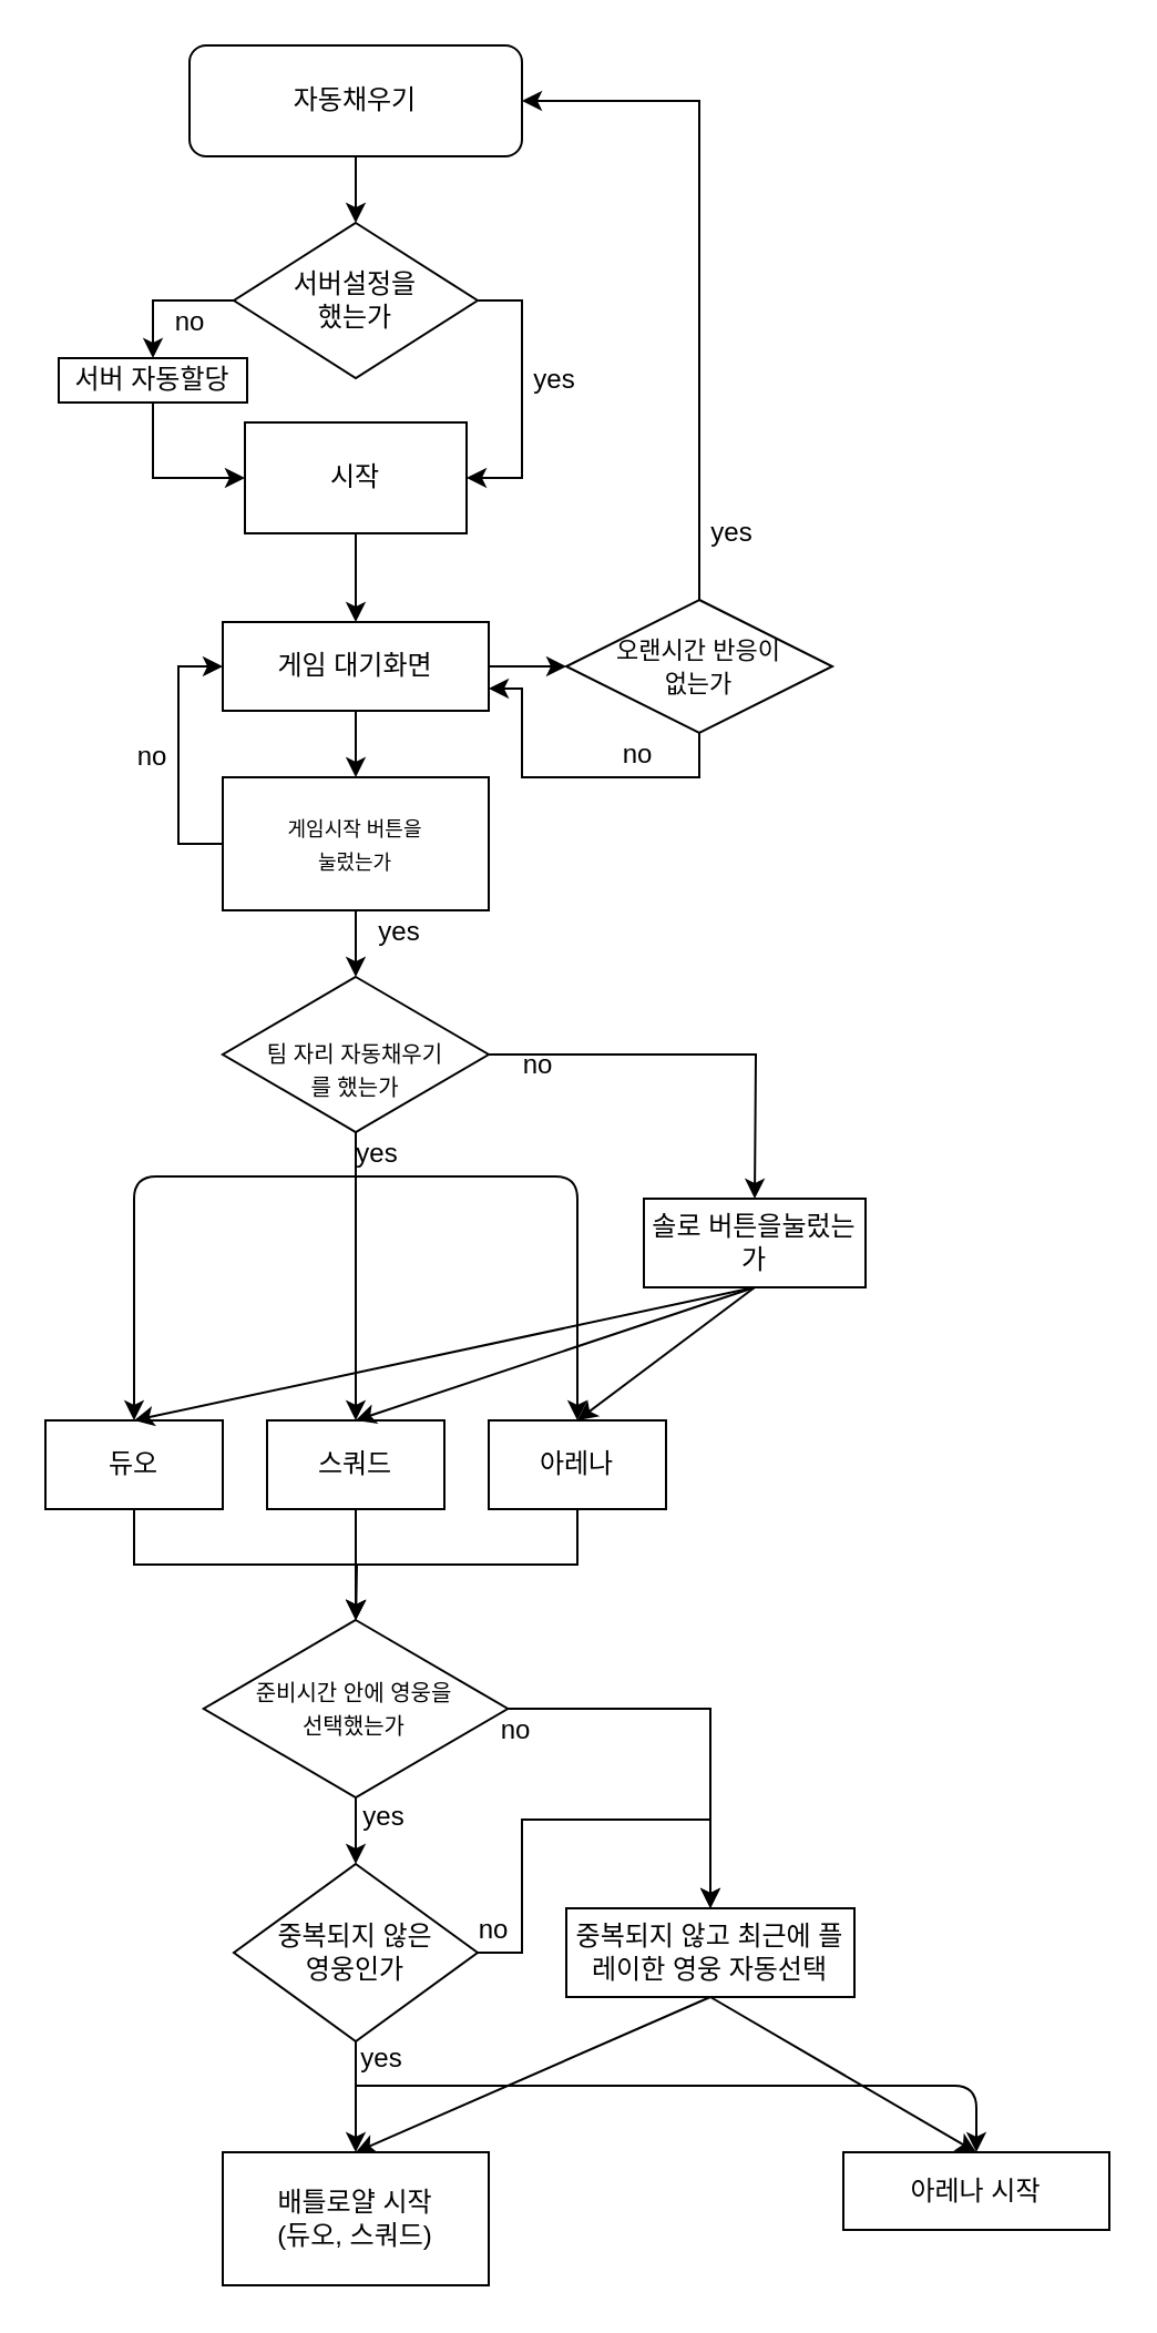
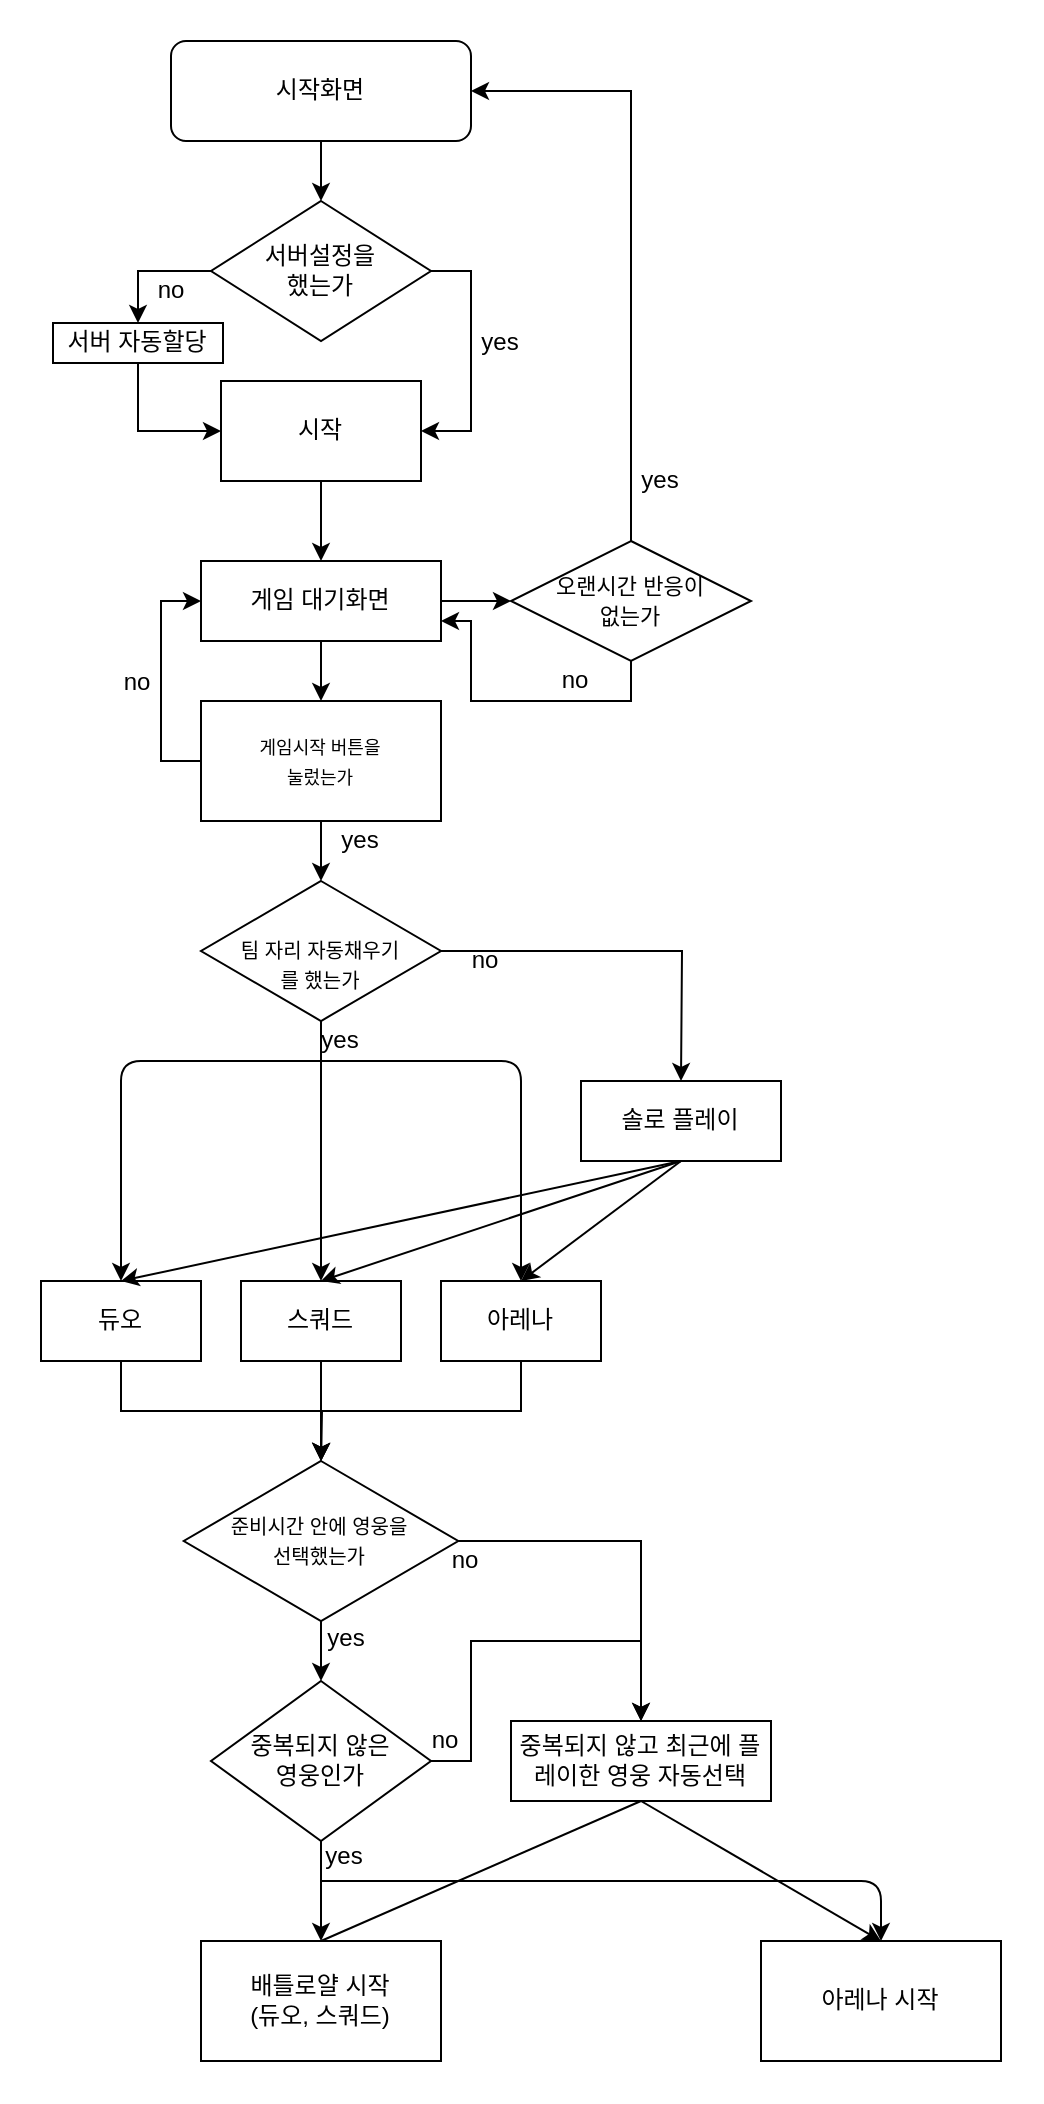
- <mxCell id="3" value="자동채우기" style="rounded=1;whiteSpace=wrap;html=1;fontSize=12;glass=0;strokeWidth=1;shadow=0;" parent="1" vertex="1"><mxGeometry x="85" y="20" width="150" height="50" as="geometry" /></mxCell>
+ <mxCell id="3" value="시작화면" style="rounded=1;whiteSpace=wrap;html=1;fontSize=12;glass=0;strokeWidth=1;shadow=0;" parent="1" vertex="1"><mxGeometry x="85" y="20" width="150" height="50" as="geometry" /></mxCell>
- <mxCell id="26" value="솔로 버튼을눌렀는가" style="rounded=0;whiteSpace=wrap;html=1;shadow=0;sketch=0;" vertex="1" parent="1"><mxGeometry x="290" y="540" width="100" height="40" as="geometry" /></mxCell>
+ <mxCell id="26" value="솔로 플레이" style="rounded=0;whiteSpace=wrap;html=1;shadow=0;sketch=0;" vertex="1" parent="1"><mxGeometry x="290" y="540" width="100" height="40" as="geometry" /></mxCell>
- <mxCell id="57" value="" style="endArrow=classic;html=1;exitX=0.5;exitY=1;exitDx=0;exitDy=0;entryX=0.5;entryY=0;entryDx=0;entryDy=0;" edge="1" parent="1" source="55" target="49"><mxGeometry width="50" height="50" relative="1" as="geometry"><mxPoint x="150" y="880" as="sourcePoint" /><mxPoint x="200" y="830" as="targetPoint" /></mxGeometry></mxCell>
+ <mxCell id="57" value="" style="endArrow=none;html=1;exitX=0.5;exitY=1;exitDx=0;exitDy=0;entryX=0.5;entryY=0;entryDx=0;entryDy=0;" edge="1" parent="1" source="55" target="49"><mxGeometry width="50" height="50" relative="1" as="geometry"><mxPoint x="150" y="880" as="sourcePoint" /><mxPoint x="200" y="830" as="targetPoint" /></mxGeometry></mxCell>
- <mxCell id="50" value="아레나 시작" style="rounded=0;whiteSpace=wrap;html=1;shadow=0;sketch=0;" vertex="1" parent="1"><mxGeometry x="380" y="970" width="120" height="35" as="geometry" /></mxCell>
+ <mxCell id="50" value="아레나 시작" style="rounded=0;whiteSpace=wrap;html=1;shadow=0;sketch=0;" vertex="1" parent="1"><mxGeometry x="380" y="970" width="120" height="60" as="geometry" /></mxCell>
